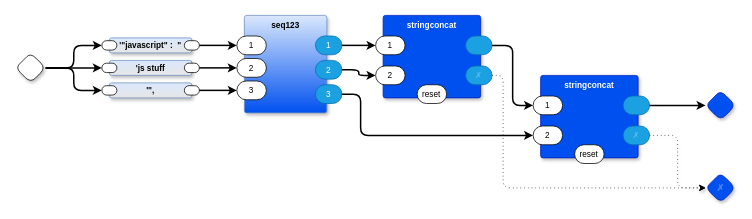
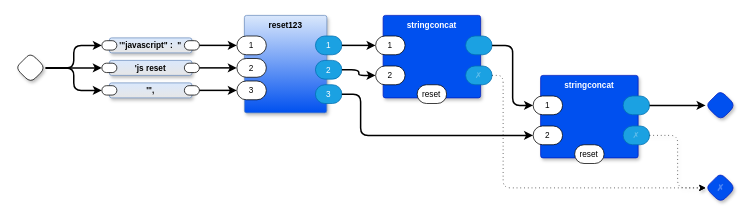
- <mxCell id="7" value="seq123" style="rounded=1;sketch=0;container=1;recursiveResize=0;verticalAlign=top;arcSize=6;fontStyle=1;autosize=0;points=[];absoluteArcSize=1;shadow=1;strokeColor=#6c8ebf;fillColor=#DAE8FC;fontFamily=Helvetica;fontSize=11;labelBackgroundColor=none;gradientColor=#0050EF;" vertex="1" parent="1"><mxGeometry x="325" y="20" width="110" height="130" as="geometry"><mxRectangle x="-98" y="-1230" width="99" height="26" as="alternateBounds" /></mxGeometry></mxCell>
+ <mxCell id="7" value="reset123" style="rounded=1;sketch=0;container=1;recursiveResize=0;verticalAlign=top;arcSize=6;fontStyle=1;autosize=0;points=[];absoluteArcSize=1;shadow=1;strokeColor=#6c8ebf;fillColor=#DAE8FC;fontFamily=Helvetica;fontSize=11;labelBackgroundColor=none;gradientColor=#0050EF;" vertex="1" parent="1"><mxGeometry x="325" y="20" width="110" height="130" as="geometry"><mxRectangle x="-98" y="-1230" width="99" height="26" as="alternateBounds" /></mxGeometry></mxCell>
- <mxCell id="25" value="'js stuff" style="rounded=1;container=1;recursiveResize=0;verticalAlign=middle;arcSize=6;fontStyle=1;autosize=0;points=[];absoluteArcSize=1;shadow=1;strokeColor=#6c8ebf;fillColor=#dae8fc;fontFamily=Helvetica;fontSize=11;gradientColor=#E6E6E6;fontColor=default;" vertex="1" parent="1"><mxGeometry x="145" y="80" width="110" height="20" as="geometry"><mxRectangle x="-98" y="-1230" width="99" height="26" as="alternateBounds" /></mxGeometry></mxCell>
+ <mxCell id="25" value="'js reset" style="rounded=1;container=1;recursiveResize=0;verticalAlign=middle;arcSize=6;fontStyle=1;autosize=0;points=[];absoluteArcSize=1;shadow=1;strokeColor=#6c8ebf;fillColor=#dae8fc;fontFamily=Helvetica;fontSize=11;gradientColor=#E6E6E6;fontColor=default;" vertex="1" parent="1"><mxGeometry x="145" y="80" width="110" height="20" as="geometry"><mxRectangle x="-98" y="-1230" width="99" height="26" as="alternateBounds" /></mxGeometry></mxCell>
